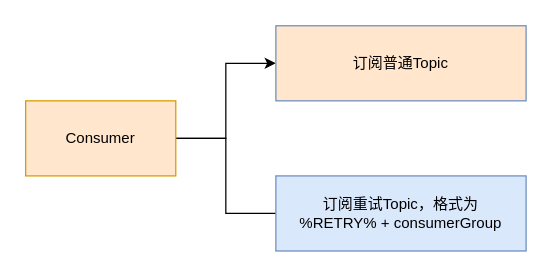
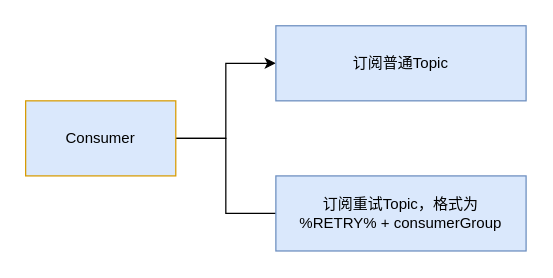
- <mxCell id="5" value="订阅普通Topic" style="rounded=0;whiteSpace=wrap;html=1;fillColor=#ffe6cc;strokeColor=#6c8ebf;" vertex="1" parent="1"><mxGeometry x="220" y="20" width="200" height="60" as="geometry" /></mxCell>
+ <mxCell id="5" value="订阅普通Topic" style="rounded=0;whiteSpace=wrap;html=1;fillColor=#dae8fc;strokeColor=#6c8ebf;" vertex="1" parent="1"><mxGeometry x="220" y="20" width="200" height="60" as="geometry" /></mxCell>
- <mxCell id="4" value="Consumer" style="rounded=0;whiteSpace=wrap;html=1;fillColor=#ffe6cc;strokeColor=#d79b00;" vertex="1" parent="1"><mxGeometry x="20" y="80" width="120" height="60" as="geometry" /></mxCell>
+ <mxCell id="4" value="Consumer" style="rounded=0;whiteSpace=wrap;html=1;fillColor=#dae8fc;strokeColor=#d79b00;" vertex="1" parent="1"><mxGeometry x="20" y="80" width="120" height="60" as="geometry" /></mxCell>
